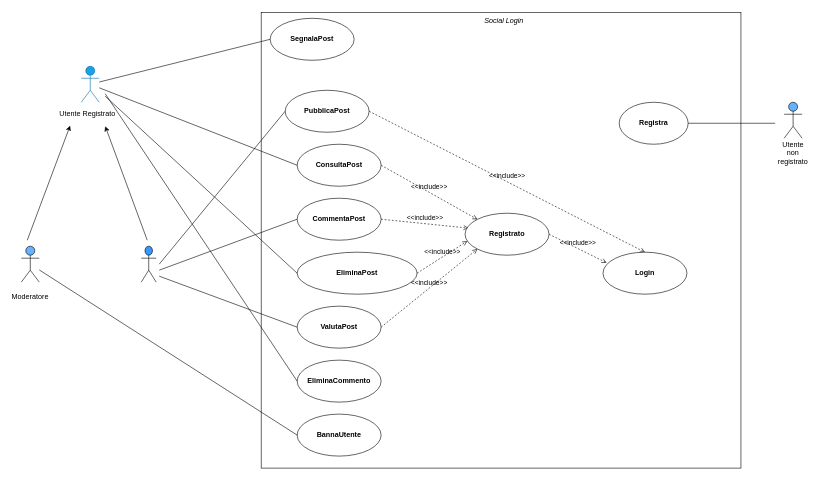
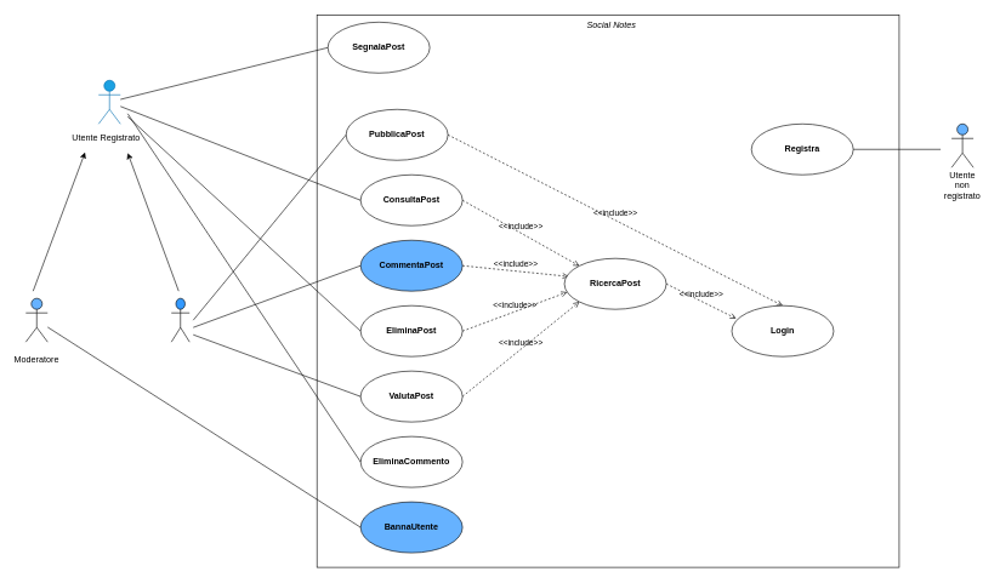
- <mxCell id="6" value="&lt;i&gt;Social Login&lt;/i&gt;" style="text;html=1;strokeColor=none;fillColor=none;align=center;verticalAlign=middle;whiteSpace=wrap;rounded=0;" parent="1" vertex="1"><mxGeometry x="805" y="20" width="70" height="30" as="geometry" /></mxCell>
+ <mxCell id="6" value="&lt;i&gt;Social Notes&lt;/i&gt;" style="text;html=1;strokeColor=none;fillColor=none;align=center;verticalAlign=middle;whiteSpace=wrap;rounded=0;" parent="1" vertex="1"><mxGeometry x="805" y="20" width="70" height="30" as="geometry" /></mxCell>
- <mxCell id="18" value="Registra" style="ellipse;whiteSpace=wrap;html=1;fontStyle=1" parent="1" vertex="1"><mxGeometry x="1032" y="170" width="115" height="70" as="geometry" /></mxCell>
+ <mxCell id="18" value="Registra" style="ellipse;whiteSpace=wrap;html=1;fontStyle=1" parent="1" vertex="1"><mxGeometry x="1032" y="170" width="140" height="70" as="geometry" /></mxCell>
- <mxCell id="8" value="CommentaPost" style="ellipse;whiteSpace=wrap;html=1;fontStyle=1" parent="1" vertex="1"><mxGeometry x="495" y="330" width="140" height="70" as="geometry" /></mxCell>
+ <mxCell id="8" value="CommentaPost" style="ellipse;whiteSpace=wrap;html=1;fontStyle=1;fillColor=#66b2ff;" parent="1" vertex="1"><mxGeometry x="495" y="330" width="140" height="70" as="geometry" /></mxCell>
- <mxCell id="20" value="Registrato" style="ellipse;whiteSpace=wrap;html=1;fontStyle=1" parent="1" vertex="1"><mxGeometry x="775" y="355" width="140" height="70" as="geometry" /></mxCell>
+ <mxCell id="20" value="RicercaPost" style="ellipse;whiteSpace=wrap;html=1;fontStyle=1" parent="1" vertex="1"><mxGeometry x="775" y="355" width="140" height="70" as="geometry" /></mxCell>
- <mxCell id="9" value="EliminaPost" style="ellipse;whiteSpace=wrap;html=1;fontStyle=1" parent="1" vertex="1"><mxGeometry x="495" y="420" width="200" height="70" as="geometry" /></mxCell>
+ <mxCell id="9" value="EliminaPost" style="ellipse;whiteSpace=wrap;html=1;fontStyle=1" parent="1" vertex="1"><mxGeometry x="495" y="420" width="140" height="70" as="geometry" /></mxCell>
- <mxCell id="25" value="&lt;b&gt;BannaUtente&lt;/b&gt;" style="ellipse;whiteSpace=wrap;html=1;fontStyle=0" parent="1" vertex="1"><mxGeometry x="495" y="690" width="140" height="70" as="geometry" /></mxCell>
+ <mxCell id="25" value="&lt;b&gt;BannaUtente&lt;/b&gt;" style="ellipse;whiteSpace=wrap;html=1;fontStyle=0;fillColor=#66b2ff;" parent="1" vertex="1"><mxGeometry x="495" y="690" width="140" height="70" as="geometry" /></mxCell>
